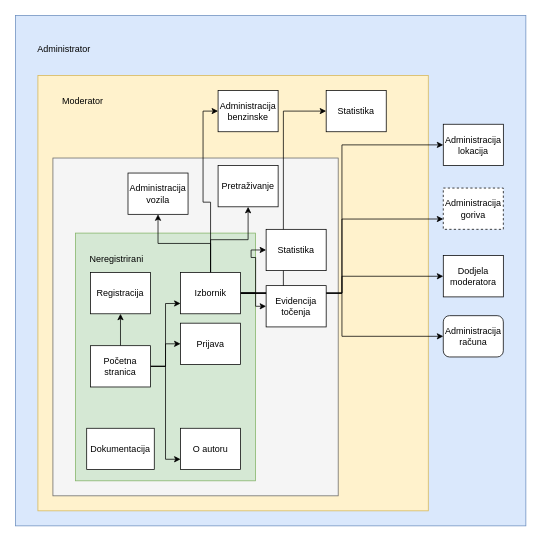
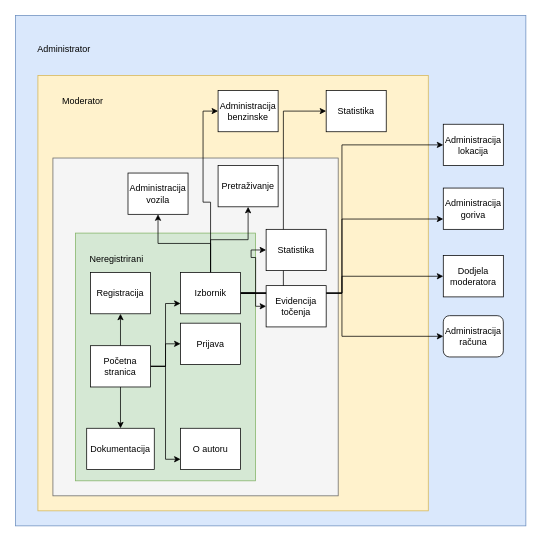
- <mxCell id="36" value="Administracija goriva" style="rounded=0;whiteSpace=wrap;html=1;dashed=1;" vertex="1" parent="1"><mxGeometry x="590" y="250" width="80" height="55" as="geometry" /></mxCell>
+ <mxCell id="36" value="Administracija goriva" style="rounded=0;whiteSpace=wrap;html=1;" vertex="1" parent="1"><mxGeometry x="590" y="250" width="80" height="55" as="geometry" /></mxCell>
+ <mxCell id="11" style="edgeStyle=orthogonalEdgeStyle;rounded=0;orthogonalLoop=1;jettySize=auto;html=1;entryX=0.5;entryY=0;entryDx=0;entryDy=0;" edge="1" parent="1" source="14" target="27"><mxGeometry relative="1" as="geometry" /></mxCell>
